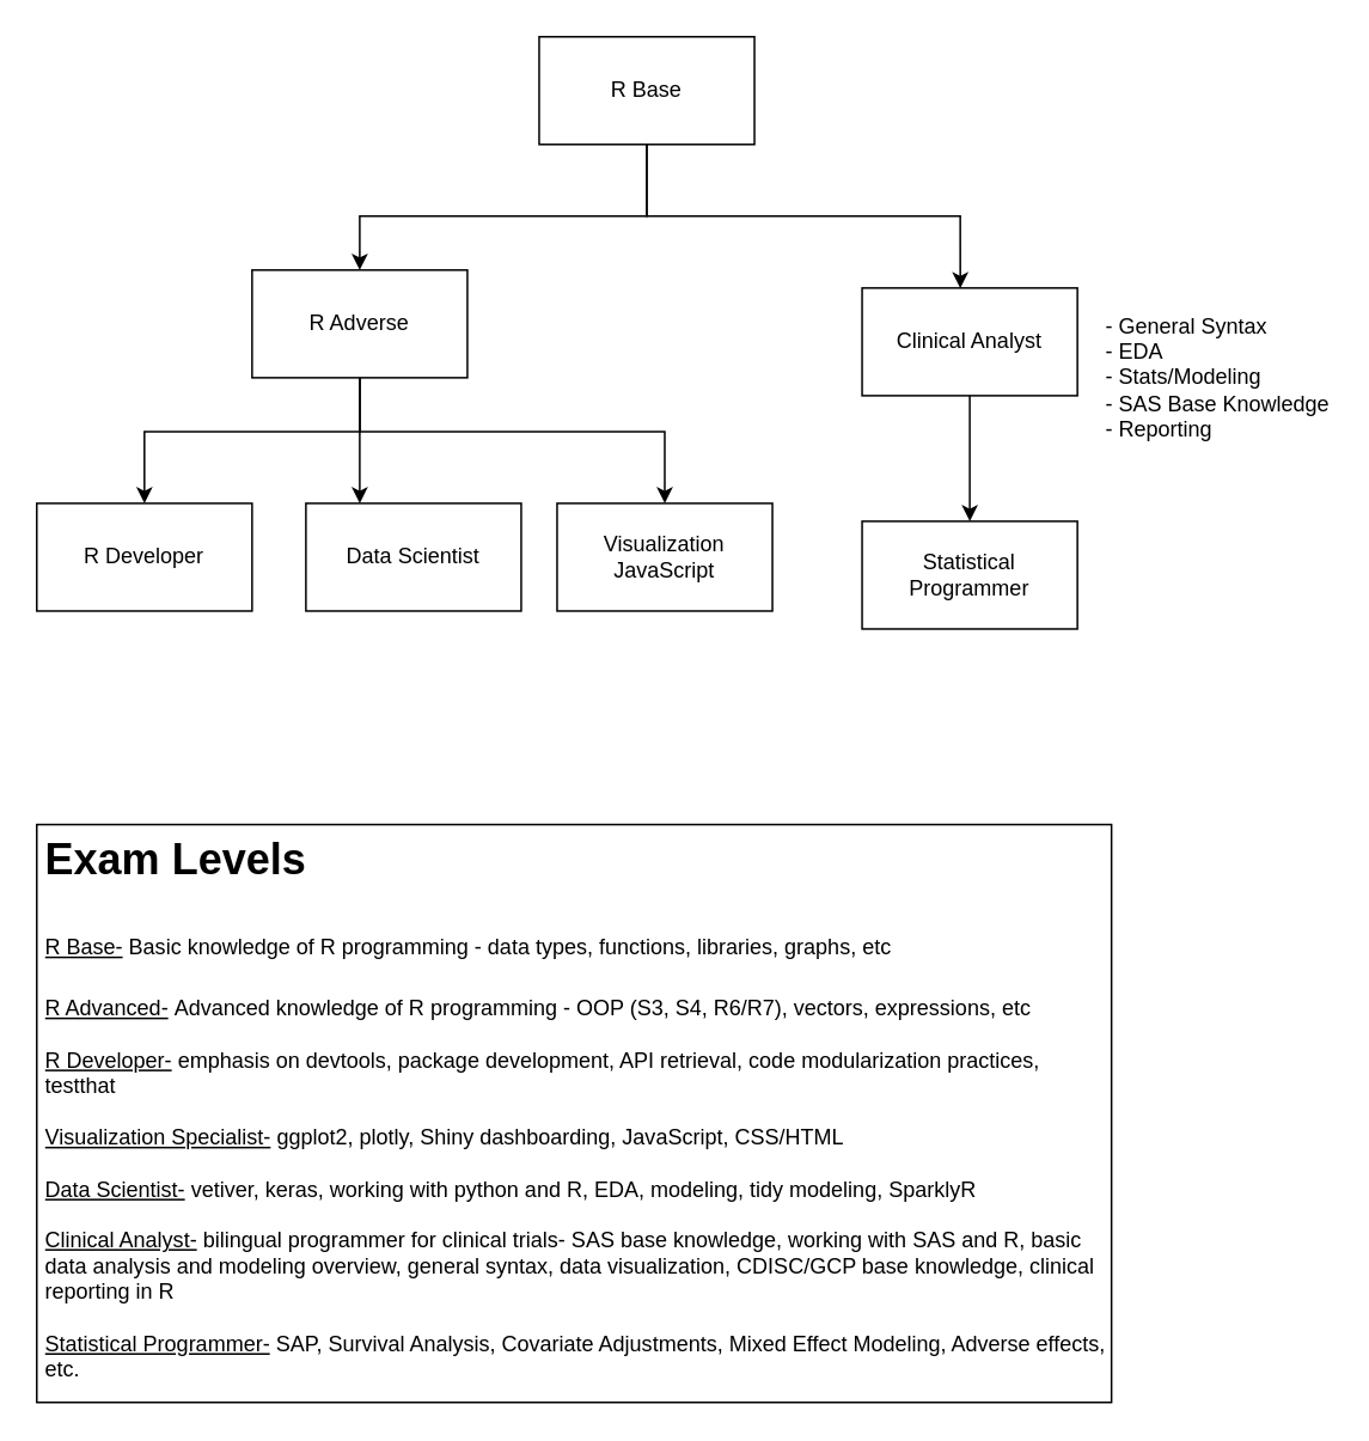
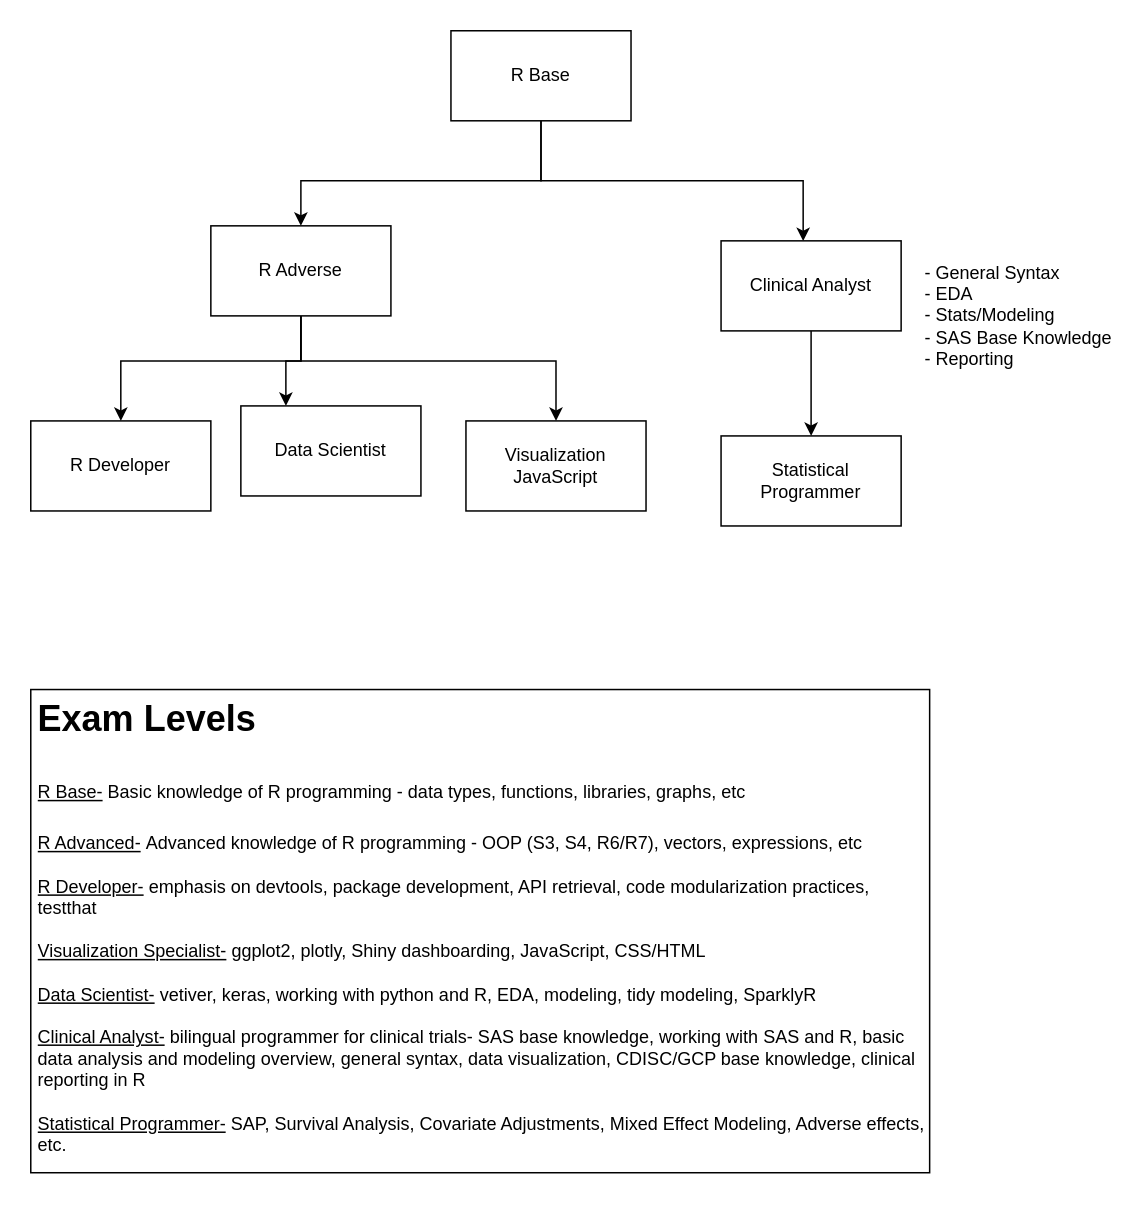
- <mxCell id="13" value="Data Scientist" style="rounded=0;whiteSpace=wrap;html=1;" parent="1" vertex="1"><mxGeometry x="170" y="280" width="120" height="60" as="geometry" /></mxCell>
+ <mxCell id="13" value="Data Scientist" style="rounded=0;whiteSpace=wrap;html=1;" parent="1" vertex="1"><mxGeometry x="160" y="270" width="120" height="60" as="geometry" /></mxCell>
